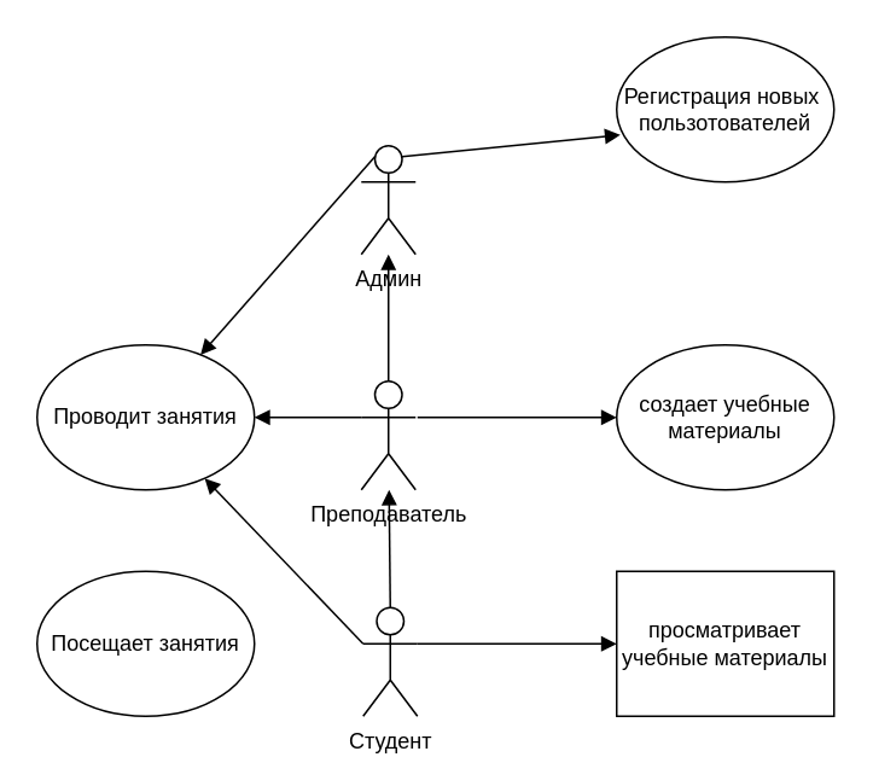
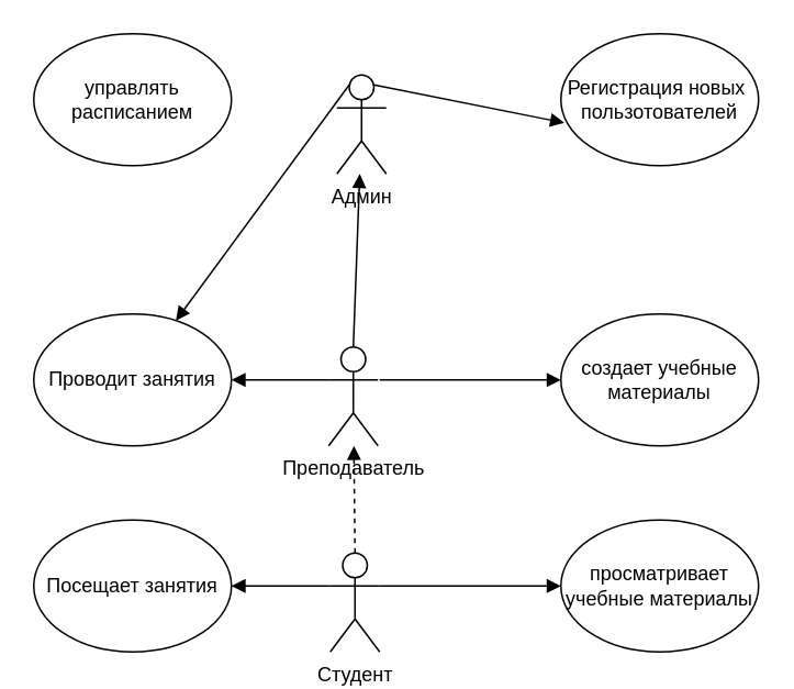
+ <mxCell id="6" value="управлять расписанием" style="ellipse;whiteSpace=wrap;html=1;" vertex="1" parent="1"><mxGeometry x="20" y="20" width="120" height="80" as="geometry" /></mxCell>
- <mxCell id="2" value="Админ" style="shape=umlActor;verticalLabelPosition=bottom;verticalAlign=top;html=1;outlineConnect=0;" vertex="1" parent="1"><mxGeometry x="199" y="80" width="30" height="60" as="geometry" /></mxCell>
+ <mxCell id="2" value="Админ" style="shape=umlActor;verticalLabelPosition=bottom;verticalAlign=top;html=1;outlineConnect=0;" vertex="1" parent="1"><mxGeometry x="204" y="45" width="30" height="60" as="geometry" /></mxCell>
- <mxCell id="11" value="" style="html=1;verticalAlign=bottom;endArrow=block;curved=0;rounded=0;exitX=0.5;exitY=0;exitDx=0;exitDy=0;exitPerimeter=0;" edge="1" parent="1" source="4" target="3"><mxGeometry width="80" relative="1" as="geometry"><mxPoint x="230" y="320" as="sourcePoint" /><mxPoint x="310" y="320" as="targetPoint" /></mxGeometry></mxCell>
+ <mxCell id="11" value="" style="html=1;verticalAlign=bottom;endArrow=block;curved=0;rounded=0;exitX=0.5;exitY=0;exitDx=0;exitDy=0;exitPerimeter=0;dashed=1;" edge="1" parent="1" source="4" target="3"><mxGeometry width="80" relative="1" as="geometry"><mxPoint x="230" y="320" as="sourcePoint" /><mxPoint x="310" y="320" as="targetPoint" /></mxGeometry></mxCell>
- <mxCell id="18" value="" style="html=1;verticalAlign=bottom;endArrow=block;curved=0;rounded=0;exitX=0;exitY=0.333;exitDx=0;exitDy=0;exitPerimeter=0;" edge="1" parent="1" source="4" target="8"><mxGeometry width="80" relative="1" as="geometry"><mxPoint x="170" y="190" as="sourcePoint" /><mxPoint x="250" y="190" as="targetPoint" /></mxGeometry></mxCell>
+ <mxCell id="18" value="" style="html=1;verticalAlign=bottom;endArrow=block;curved=0;rounded=0;exitX=0;exitY=0.333;exitDx=0;exitDy=0;exitPerimeter=0;entryX=1;entryY=0.5;entryDx=0;entryDy=0;" edge="1" parent="1" source="4" target="10"><mxGeometry width="80" relative="1" as="geometry"><mxPoint x="170" y="190" as="sourcePoint" /><mxPoint x="250" y="190" as="targetPoint" /></mxGeometry></mxCell>
- <mxCell id="9" value="просматривает учебные материалы" style="whiteSpace=wrap;html=1;rounded=0;" vertex="1" parent="1"><mxGeometry x="340" y="315" width="120" height="80" as="geometry" /></mxCell>
+ <mxCell id="9" value="просматривает учебные материалы" style="ellipse;whiteSpace=wrap;html=1;" vertex="1" parent="1"><mxGeometry x="340" y="315" width="120" height="80" as="geometry" /></mxCell>
